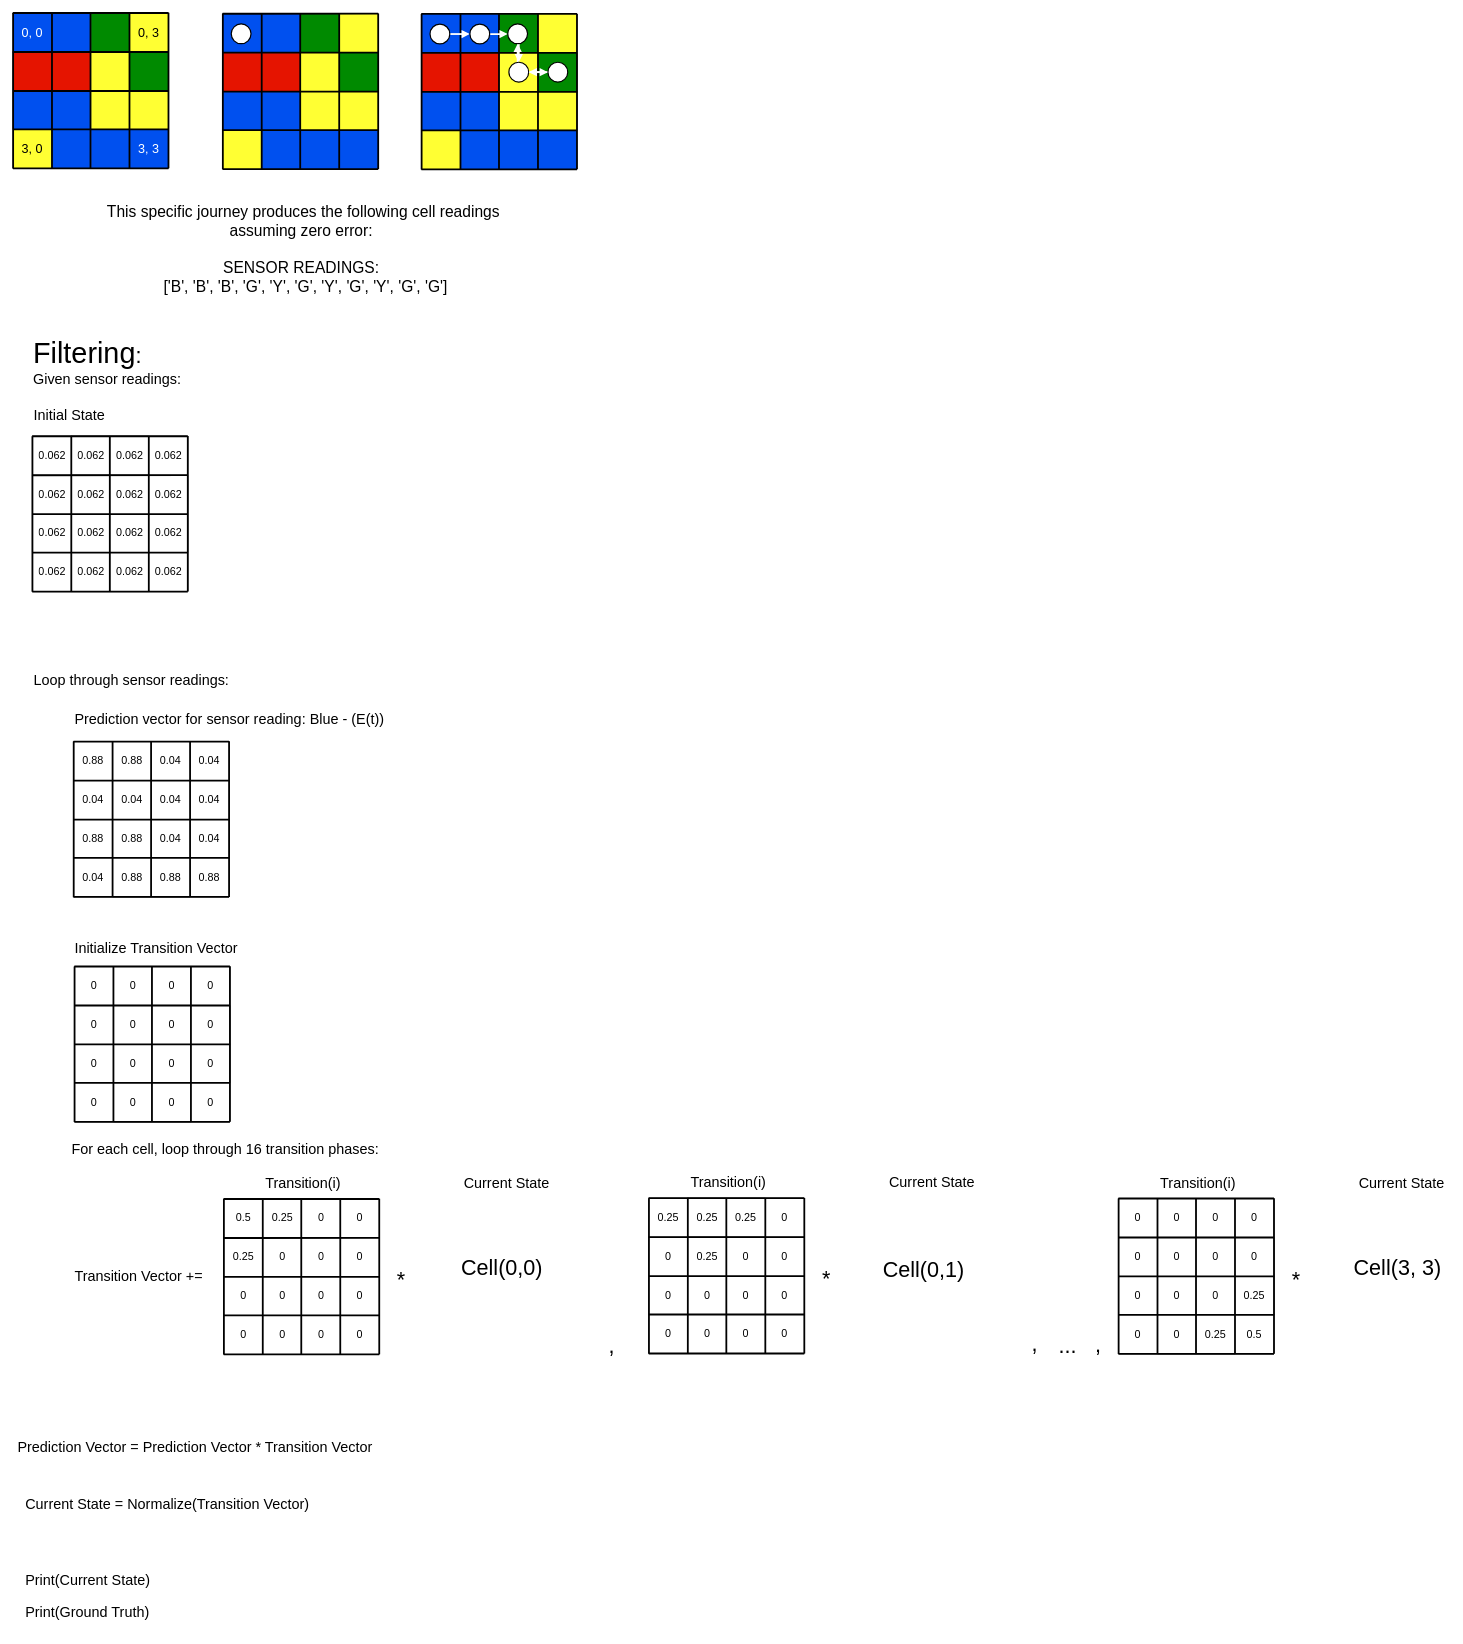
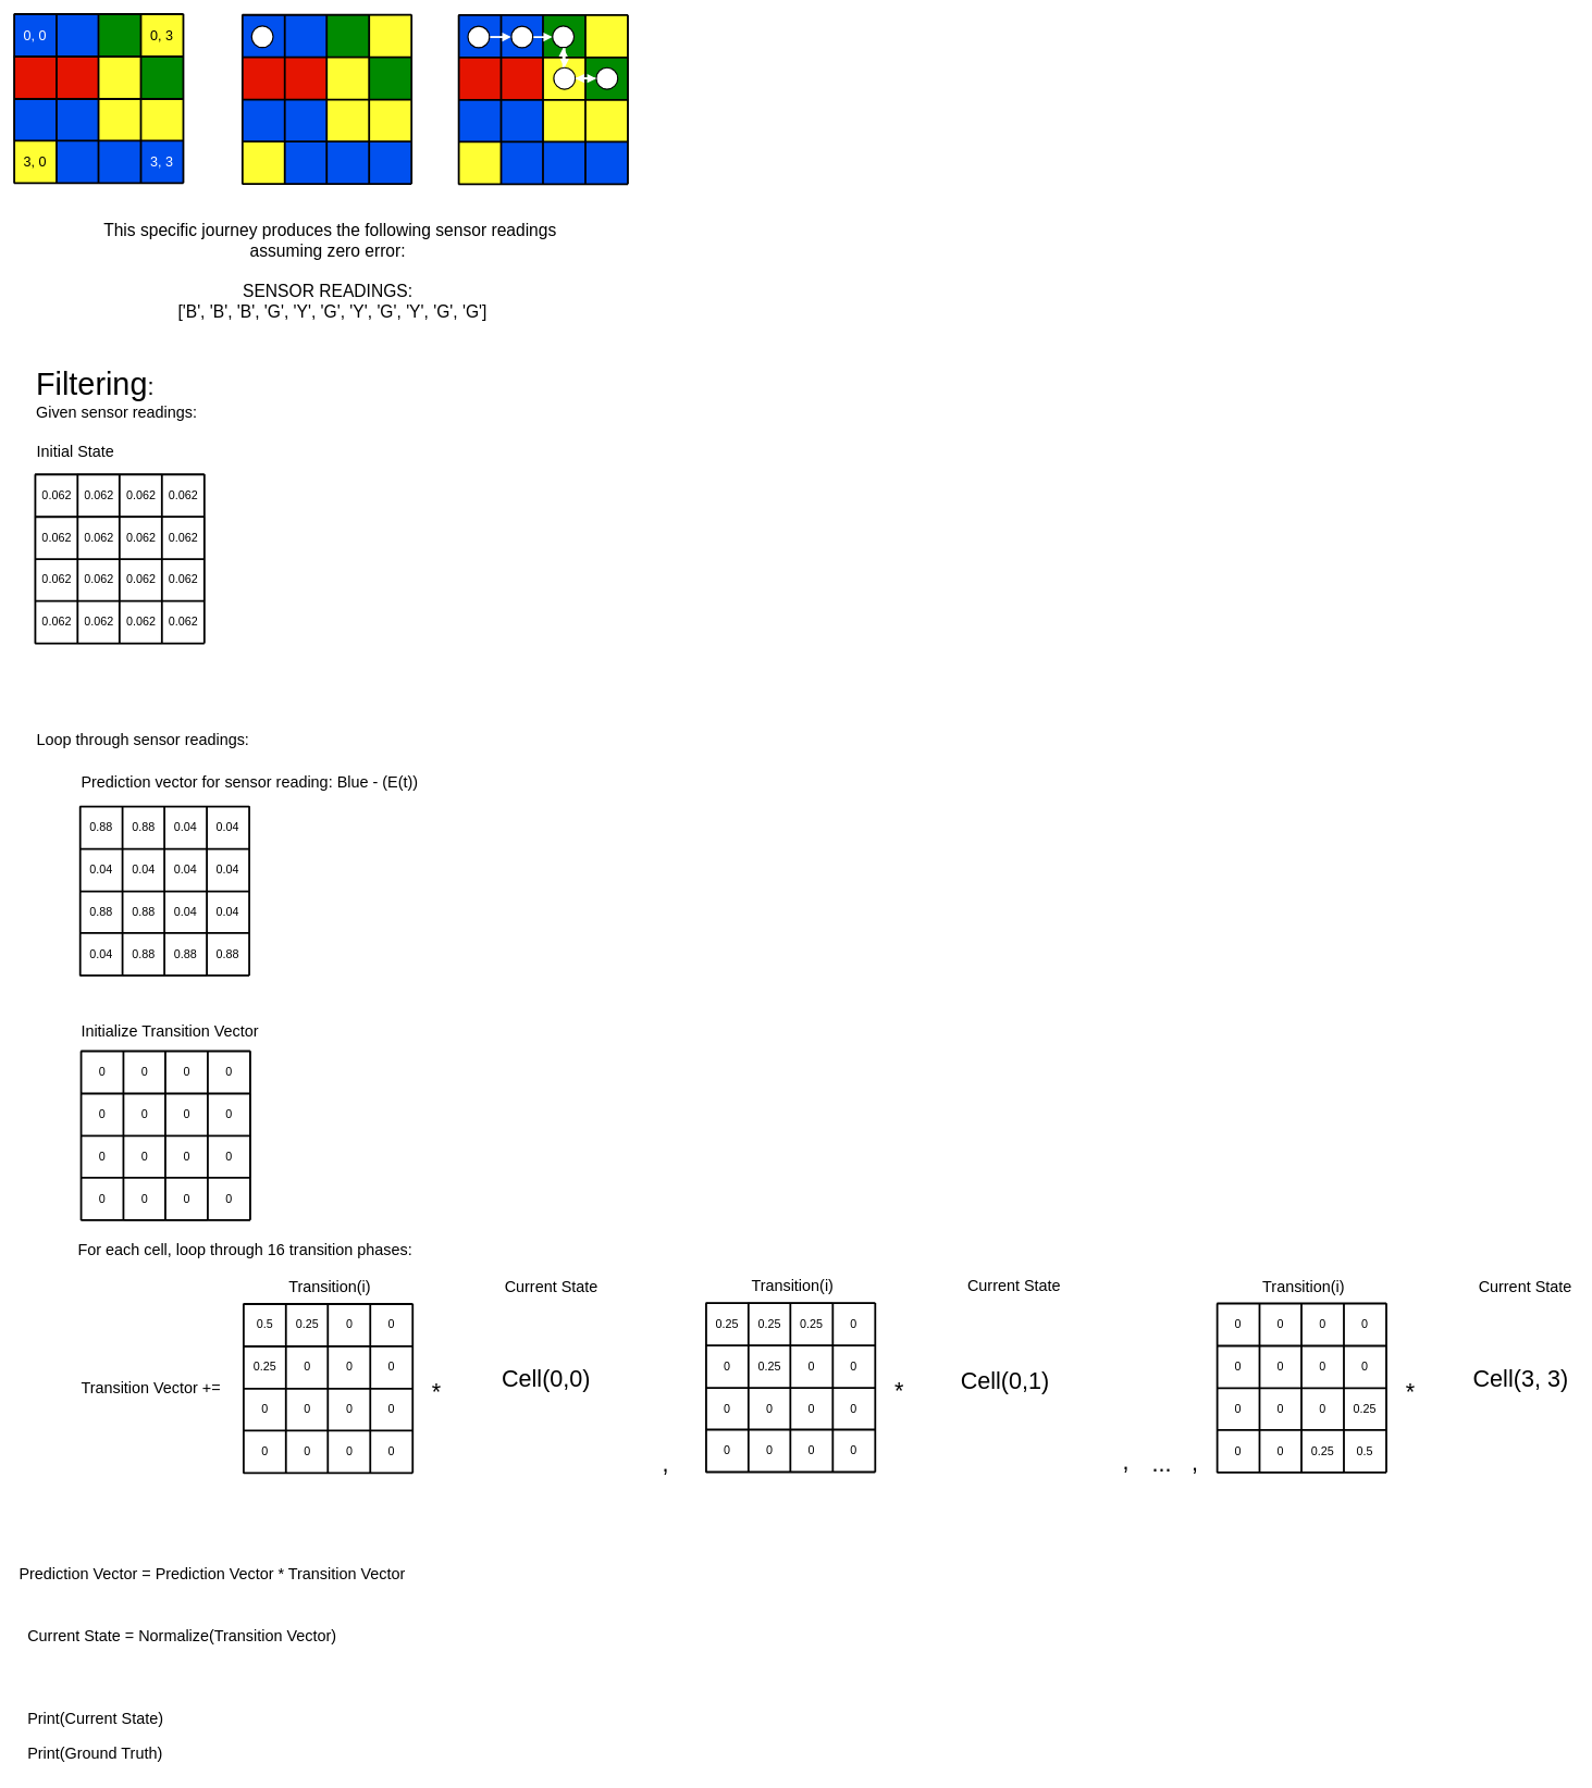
- <mxCell id="200" value="&lt;font style=&quot;font-size: 26px&quot;&gt;This specific journey produces the following cell readings assuming zero error:&amp;nbsp;&lt;br&gt;&lt;br&gt;SENSOR READINGS:&amp;nbsp;&lt;/font&gt;&lt;div style=&quot;font-size: 26px&quot;&gt;&lt;font style=&quot;font-size: 26px&quot;&gt;&amp;nbsp;['B', 'B', 'B', 'G', 'Y', 'G', 'Y', 'G', 'Y', 'G', 'G']&lt;/font&gt;&lt;/div&gt;" style="text;html=1;strokeColor=none;fillColor=none;align=center;verticalAlign=middle;whiteSpace=wrap;rounded=0;" vertex="1" parent="1"><mxGeometry x="124.88" y="338" width="761" height="154" as="geometry" /></mxCell>
+ <mxCell id="200" value="&lt;font style=&quot;font-size: 26px&quot;&gt;This specific journey produces the following sensor readings assuming zero error:&amp;nbsp;&lt;br&gt;&lt;br&gt;SENSOR READINGS:&amp;nbsp;&lt;/font&gt;&lt;div style=&quot;font-size: 26px&quot;&gt;&lt;font style=&quot;font-size: 26px&quot;&gt;&amp;nbsp;['B', 'B', 'B', 'G', 'Y', 'G', 'Y', 'G', 'Y', 'G', 'G']&lt;/font&gt;&lt;/div&gt;" style="text;html=1;strokeColor=none;fillColor=none;align=center;verticalAlign=middle;whiteSpace=wrap;rounded=0;" vertex="1" parent="1"><mxGeometry x="124.88" y="338" width="761" height="154" as="geometry" /></mxCell>
